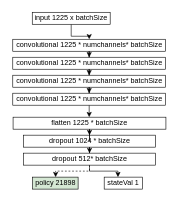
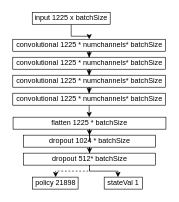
- <mxCell id="17" value="policy 21898" style="whiteSpace=wrap;html=1;rounded=0;fillColor=#d5e8d4;" vertex="1" parent="1"><mxGeometry x="53.5" y="295" width="76" height="20" as="geometry" /></mxCell>
+ <mxCell id="17" value="policy 21898" style="whiteSpace=wrap;html=1;rounded=0;" vertex="1" parent="1"><mxGeometry x="53.5" y="295" width="76" height="20" as="geometry" /></mxCell>
